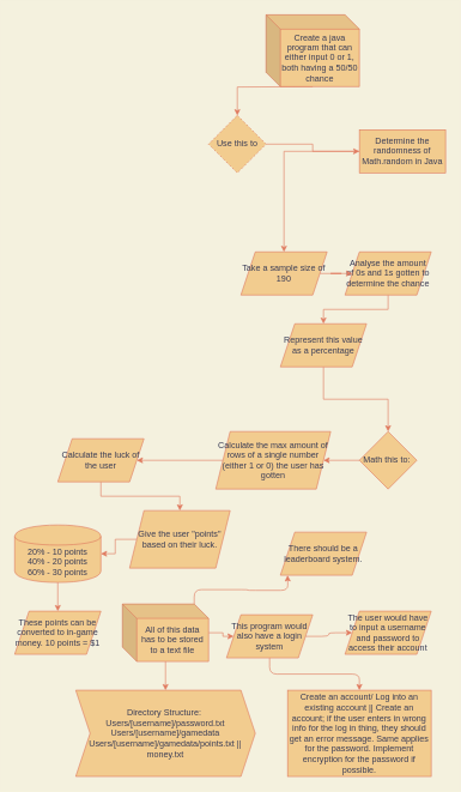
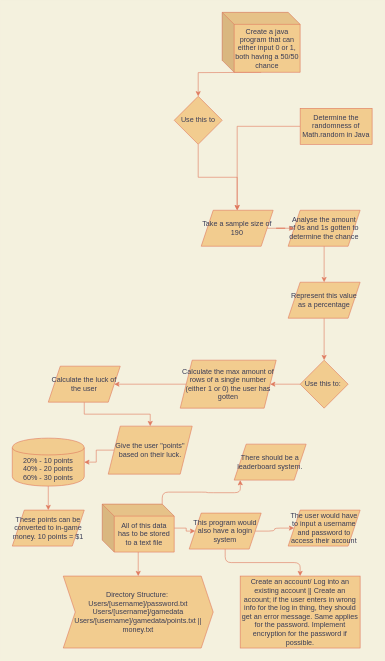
- <mxCell id="4" value="Use this to" style="rhombus;whiteSpace=wrap;html=1;fillColor=#F2CC8F;strokeColor=#E07A5F;fontColor=#393C56;dashed=1;" vertex="1" parent="1"><mxGeometry x="290" y="160" width="80" height="80" as="geometry" /></mxCell>
+ <mxCell id="4" value="Use this to" style="rhombus;whiteSpace=wrap;html=1;fillColor=#F2CC8F;strokeColor=#E07A5F;fontColor=#393C56;" vertex="1" parent="1"><mxGeometry x="290" y="160" width="80" height="80" as="geometry" /></mxCell>
- <mxCell id="3" value="" style="edgeStyle=orthogonalEdgeStyle;rounded=0;orthogonalLoop=1;jettySize=auto;html=1;strokeColor=#E07A5F;fontColor=#393C56;labelBackgroundColor=#F4F1DE;" edge="1" parent="1" source="4" target="6"><mxGeometry relative="1" as="geometry" /></mxCell>
+ <mxCell id="3" value="" style="edgeStyle=orthogonalEdgeStyle;rounded=0;orthogonalLoop=1;jettySize=auto;html=1;strokeColor=#E07A5F;fontColor=#393C56;labelBackgroundColor=#F4F1DE;" edge="1" parent="1" source="4" target="11"><mxGeometry relative="1" as="geometry" /></mxCell>
- <mxCell id="13" value="Represent this value as a percentage" style="shape=parallelogram;perimeter=parallelogramPerimeter;whiteSpace=wrap;html=1;fixedSize=1;fillColor=#F2CC8F;strokeColor=#E07A5F;fontColor=#393C56;" vertex="1" parent="1"><mxGeometry x="390" y="450" width="120" height="60" as="geometry" /></mxCell>
+ <mxCell id="13" value="Represent this value as a percentage" style="shape=parallelogram;perimeter=parallelogramPerimeter;whiteSpace=wrap;html=1;fixedSize=1;fillColor=#F2CC8F;strokeColor=#E07A5F;fontColor=#393C56;" vertex="1" parent="1"><mxGeometry x="480" y="470" width="120" height="60" as="geometry" /></mxCell>
- <mxCell id="15" value="Math this to:&amp;nbsp;" style="rhombus;whiteSpace=wrap;html=1;fillColor=#F2CC8F;strokeColor=#E07A5F;fontColor=#393C56;" vertex="1" parent="1"><mxGeometry x="500" y="600" width="80" height="80" as="geometry" /></mxCell>
+ <mxCell id="15" value="Use this to:&amp;nbsp;" style="rhombus;whiteSpace=wrap;html=1;fillColor=#F2CC8F;strokeColor=#E07A5F;fontColor=#393C56;" vertex="1" parent="1"><mxGeometry x="500" y="600" width="80" height="80" as="geometry" /></mxCell>
